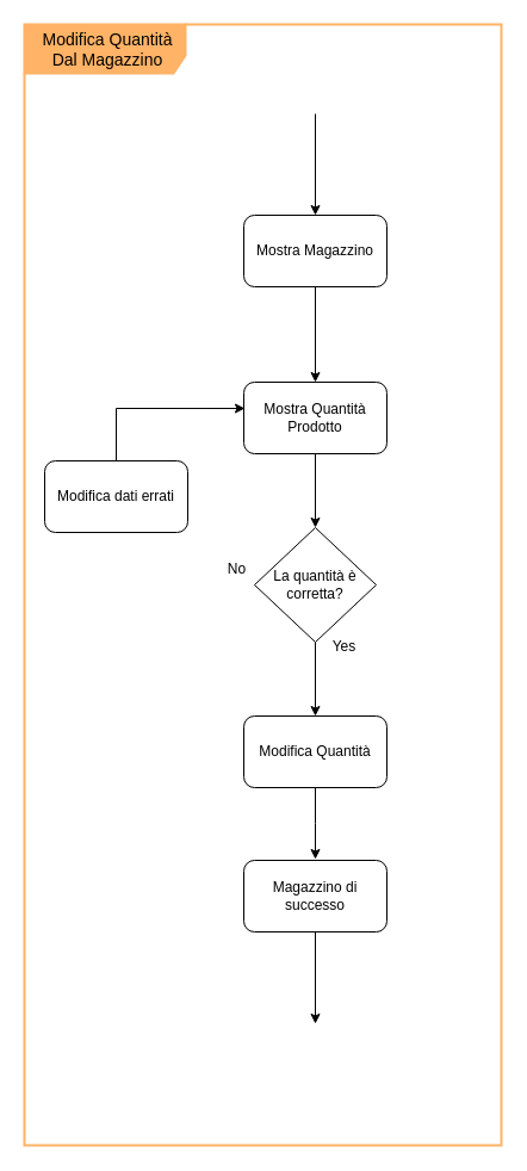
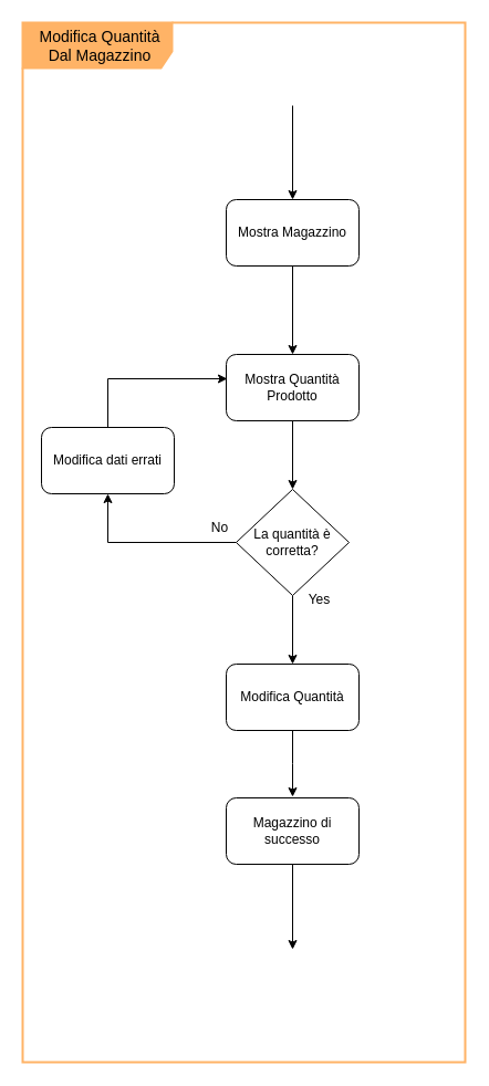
+ <mxCell id="13" style="edgeStyle=orthogonalEdgeStyle;rounded=0;orthogonalLoop=1;jettySize=auto;html=1;entryX=0.5;entryY=1;entryDx=0;entryDy=0;" edge="1" parent="1" source="14" target="18"><mxGeometry relative="1" as="geometry" /></mxCell>
